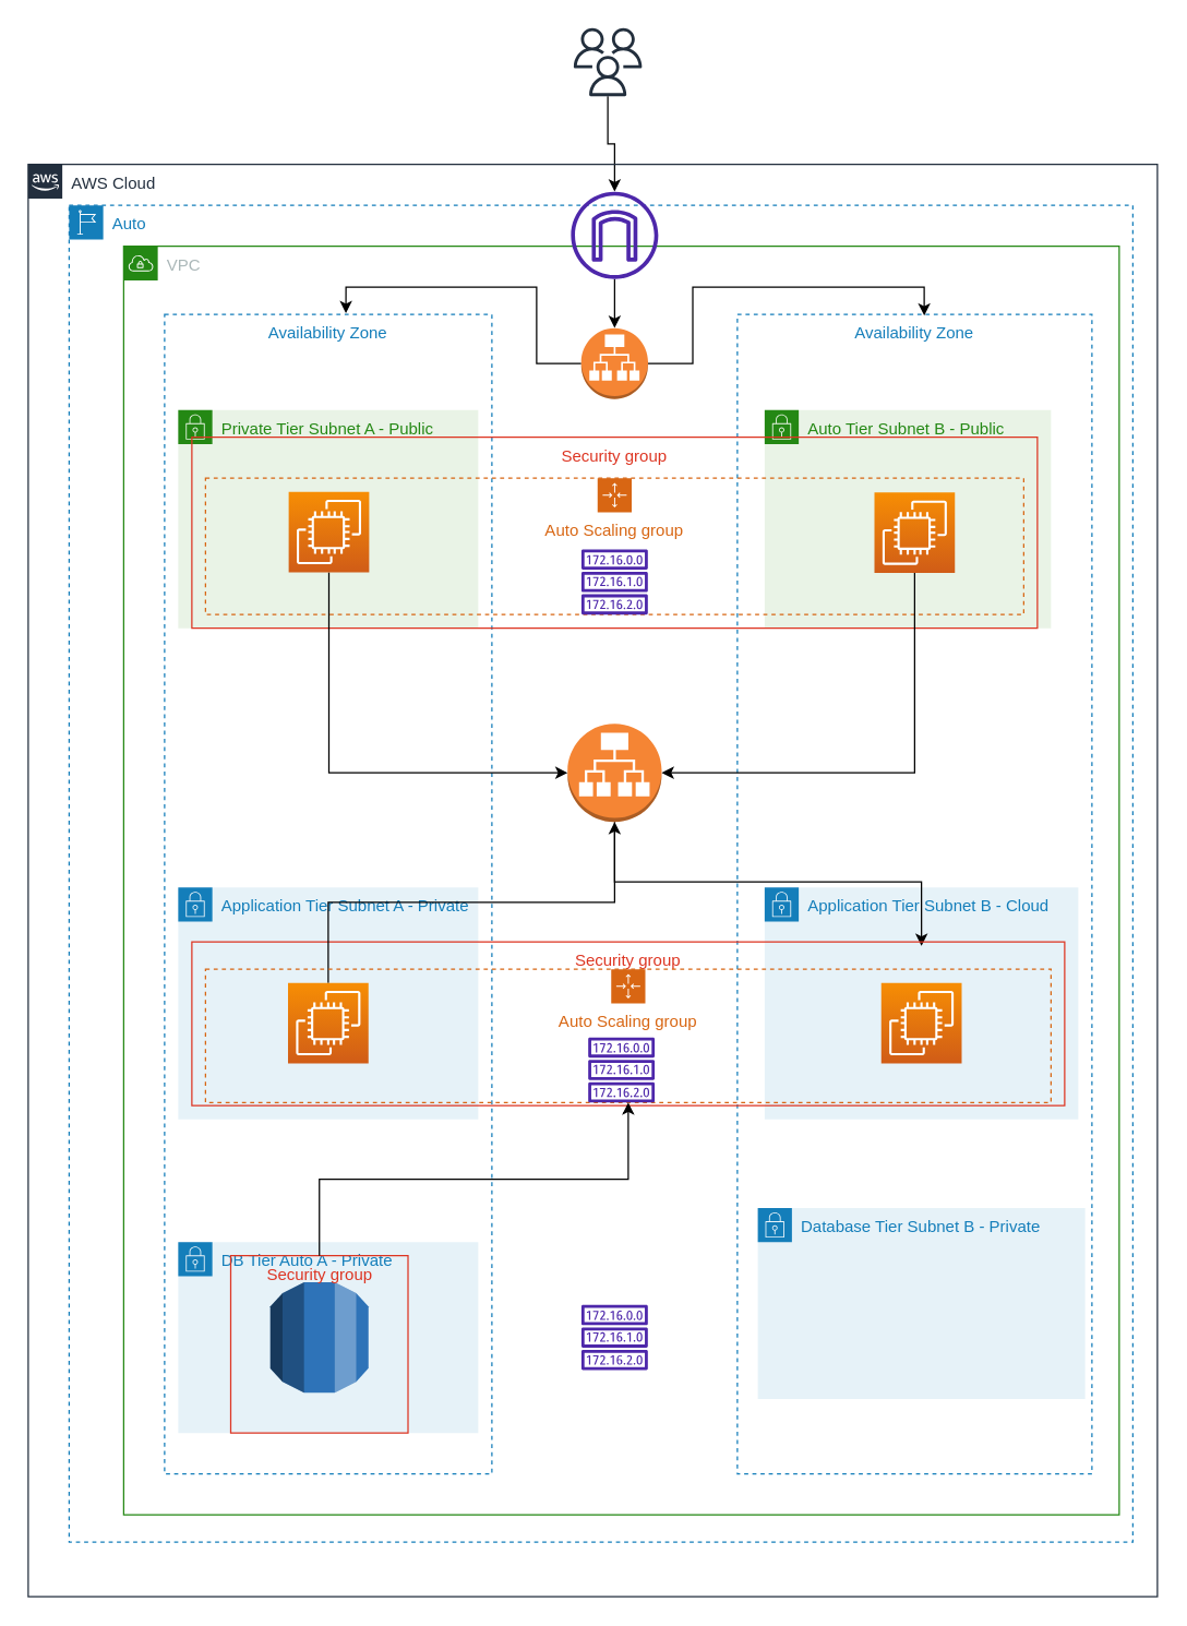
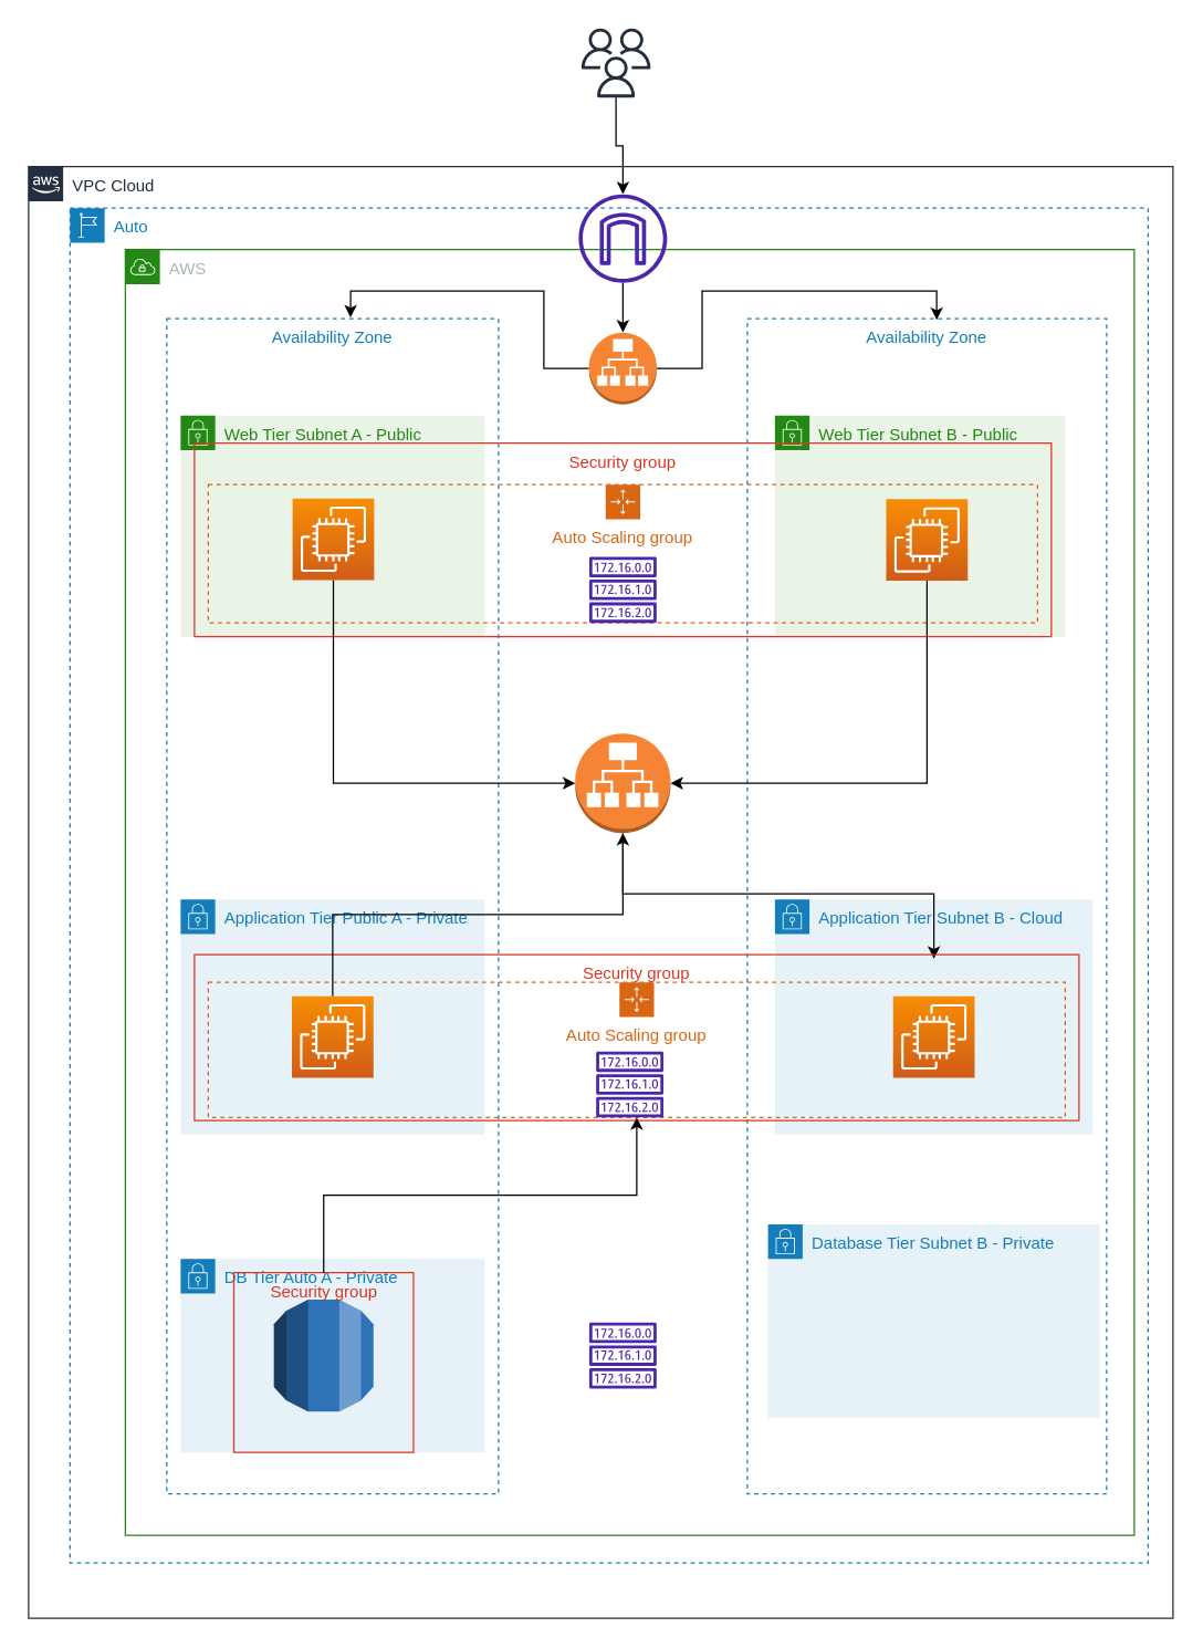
- <mxCell id="4" value="AWS Cloud" style="points=[[0,0],[0.25,0],[0.5,0],[0.75,0],[1,0],[1,0.25],[1,0.5],[1,0.75],[1,1],[0.75,1],[0.5,1],[0.25,1],[0,1],[0,0.75],[0,0.5],[0,0.25]];outlineConnect=0;gradientColor=none;html=1;whiteSpace=wrap;fontSize=12;fontStyle=0;container=1;pointerEvents=0;collapsible=0;recursiveResize=0;shape=mxgraph.aws4.group;grIcon=mxgraph.aws4.group_aws_cloud_alt;strokeColor=#232F3E;fillColor=none;verticalAlign=top;align=left;spacingLeft=30;fontColor=#232F3E;dashed=0;" parent="1" vertex="1"><mxGeometry x="20" y="120" width="828" height="1050" as="geometry" /></mxCell>
+ <mxCell id="4" value="VPC Cloud" style="points=[[0,0],[0.25,0],[0.5,0],[0.75,0],[1,0],[1,0.25],[1,0.5],[1,0.75],[1,1],[0.75,1],[0.5,1],[0.25,1],[0,1],[0,0.75],[0,0.5],[0,0.25]];outlineConnect=0;gradientColor=none;html=1;whiteSpace=wrap;fontSize=12;fontStyle=0;container=1;pointerEvents=0;collapsible=0;recursiveResize=0;shape=mxgraph.aws4.group;grIcon=mxgraph.aws4.group_aws_cloud_alt;strokeColor=#232F3E;fillColor=none;verticalAlign=top;align=left;spacingLeft=30;fontColor=#232F3E;dashed=0;" parent="1" vertex="1"><mxGeometry x="20" y="120" width="828" height="1050" as="geometry" /></mxCell>
- <mxCell id="6" value="VPC" style="points=[[0,0],[0.25,0],[0.5,0],[0.75,0],[1,0],[1,0.25],[1,0.5],[1,0.75],[1,1],[0.75,1],[0.5,1],[0.25,1],[0,1],[0,0.75],[0,0.5],[0,0.25]];outlineConnect=0;gradientColor=none;html=1;whiteSpace=wrap;fontSize=12;fontStyle=0;container=1;pointerEvents=0;collapsible=0;recursiveResize=0;shape=mxgraph.aws4.group;grIcon=mxgraph.aws4.group_vpc;strokeColor=#248814;fillColor=none;verticalAlign=top;align=left;spacingLeft=30;fontColor=#AAB7B8;dashed=0;" parent="5" vertex="1"><mxGeometry x="40" y="30" width="730" height="930" as="geometry" /></mxCell>
+ <mxCell id="6" value="AWS" style="points=[[0,0],[0.25,0],[0.5,0],[0.75,0],[1,0],[1,0.25],[1,0.5],[1,0.75],[1,1],[0.75,1],[0.5,1],[0.25,1],[0,1],[0,0.75],[0,0.5],[0,0.25]];outlineConnect=0;gradientColor=none;html=1;whiteSpace=wrap;fontSize=12;fontStyle=0;container=1;pointerEvents=0;collapsible=0;recursiveResize=0;shape=mxgraph.aws4.group;grIcon=mxgraph.aws4.group_vpc;strokeColor=#248814;fillColor=none;verticalAlign=top;align=left;spacingLeft=30;fontColor=#AAB7B8;dashed=0;" parent="5" vertex="1"><mxGeometry x="40" y="30" width="730" height="930" as="geometry" /></mxCell>
- <mxCell id="9" value="Private Tier Subnet A - Public" style="points=[[0,0],[0.25,0],[0.5,0],[0.75,0],[1,0],[1,0.25],[1,0.5],[1,0.75],[1,1],[0.75,1],[0.5,1],[0.25,1],[0,1],[0,0.75],[0,0.5],[0,0.25]];outlineConnect=0;gradientColor=none;html=1;whiteSpace=wrap;fontSize=12;fontStyle=0;container=1;pointerEvents=0;collapsible=0;recursiveResize=0;shape=mxgraph.aws4.group;grIcon=mxgraph.aws4.group_security_group;grStroke=0;strokeColor=#248814;fillColor=#E9F3E6;verticalAlign=top;align=left;spacingLeft=30;fontColor=#248814;dashed=0;" parent="6" vertex="1"><mxGeometry x="40" y="120" width="220" height="160" as="geometry" /></mxCell>
+ <mxCell id="9" value="Web Tier Subnet A - Public" style="points=[[0,0],[0.25,0],[0.5,0],[0.75,0],[1,0],[1,0.25],[1,0.5],[1,0.75],[1,1],[0.75,1],[0.5,1],[0.25,1],[0,1],[0,0.75],[0,0.5],[0,0.25]];outlineConnect=0;gradientColor=none;html=1;whiteSpace=wrap;fontSize=12;fontStyle=0;container=1;pointerEvents=0;collapsible=0;recursiveResize=0;shape=mxgraph.aws4.group;grIcon=mxgraph.aws4.group_security_group;grStroke=0;strokeColor=#248814;fillColor=#E9F3E6;verticalAlign=top;align=left;spacingLeft=30;fontColor=#248814;dashed=0;" parent="6" vertex="1"><mxGeometry x="40" y="120" width="220" height="160" as="geometry" /></mxCell>
- <mxCell id="10" value="Auto Tier Subnet B - Public" style="points=[[0,0],[0.25,0],[0.5,0],[0.75,0],[1,0],[1,0.25],[1,0.5],[1,0.75],[1,1],[0.75,1],[0.5,1],[0.25,1],[0,1],[0,0.75],[0,0.5],[0,0.25]];outlineConnect=0;gradientColor=none;html=1;whiteSpace=wrap;fontSize=12;fontStyle=0;container=1;pointerEvents=0;collapsible=0;recursiveResize=0;shape=mxgraph.aws4.group;grIcon=mxgraph.aws4.group_security_group;grStroke=0;strokeColor=#248814;fillColor=#E9F3E6;verticalAlign=top;align=left;spacingLeft=30;fontColor=#248814;dashed=0;" parent="6" vertex="1"><mxGeometry x="470" y="120" width="210" height="160" as="geometry" /></mxCell>
+ <mxCell id="10" value="Web Tier Subnet B - Public" style="points=[[0,0],[0.25,0],[0.5,0],[0.75,0],[1,0],[1,0.25],[1,0.5],[1,0.75],[1,1],[0.75,1],[0.5,1],[0.25,1],[0,1],[0,0.75],[0,0.5],[0,0.25]];outlineConnect=0;gradientColor=none;html=1;whiteSpace=wrap;fontSize=12;fontStyle=0;container=1;pointerEvents=0;collapsible=0;recursiveResize=0;shape=mxgraph.aws4.group;grIcon=mxgraph.aws4.group_security_group;grStroke=0;strokeColor=#248814;fillColor=#E9F3E6;verticalAlign=top;align=left;spacingLeft=30;fontColor=#248814;dashed=0;" parent="6" vertex="1"><mxGeometry x="470" y="120" width="210" height="160" as="geometry" /></mxCell>
- <mxCell id="11" value="Application Tier Subnet A - Private" style="points=[[0,0],[0.25,0],[0.5,0],[0.75,0],[1,0],[1,0.25],[1,0.5],[1,0.75],[1,1],[0.75,1],[0.5,1],[0.25,1],[0,1],[0,0.75],[0,0.5],[0,0.25]];outlineConnect=0;gradientColor=none;html=1;whiteSpace=wrap;fontSize=12;fontStyle=0;container=1;pointerEvents=0;collapsible=0;recursiveResize=0;shape=mxgraph.aws4.group;grIcon=mxgraph.aws4.group_security_group;grStroke=0;strokeColor=#147EBA;fillColor=#E6F2F8;verticalAlign=top;align=left;spacingLeft=30;fontColor=#147EBA;dashed=0;" parent="6" vertex="1"><mxGeometry x="40" y="470" width="220" height="170" as="geometry" /></mxCell>
+ <mxCell id="11" value="Application Tier Public A - Private" style="points=[[0,0],[0.25,0],[0.5,0],[0.75,0],[1,0],[1,0.25],[1,0.5],[1,0.75],[1,1],[0.75,1],[0.5,1],[0.25,1],[0,1],[0,0.75],[0,0.5],[0,0.25]];outlineConnect=0;gradientColor=none;html=1;whiteSpace=wrap;fontSize=12;fontStyle=0;container=1;pointerEvents=0;collapsible=0;recursiveResize=0;shape=mxgraph.aws4.group;grIcon=mxgraph.aws4.group_security_group;grStroke=0;strokeColor=#147EBA;fillColor=#E6F2F8;verticalAlign=top;align=left;spacingLeft=30;fontColor=#147EBA;dashed=0;" parent="6" vertex="1"><mxGeometry x="40" y="470" width="220" height="170" as="geometry" /></mxCell>
